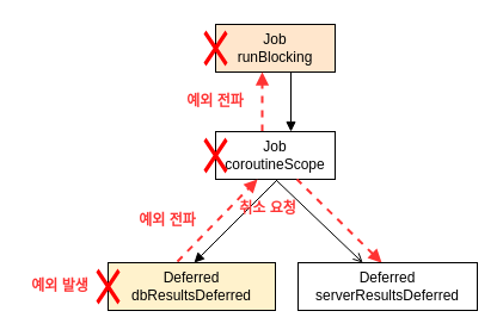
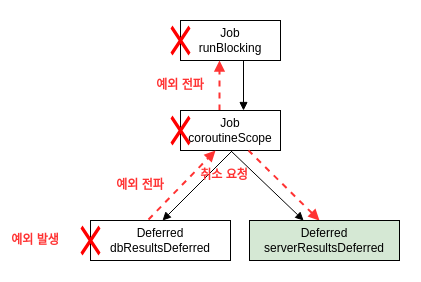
- <mxCell id="3" value="Job&lt;div&gt;runBlocking&lt;/div&gt;" style="rounded=0;whiteSpace=wrap;html=1;fillColor=#ffe6cc;" vertex="1" parent="1"><mxGeometry x="180" y="20" width="100" height="40" as="geometry" /></mxCell>
+ <mxCell id="3" value="Job&lt;div&gt;runBlocking&lt;/div&gt;" style="rounded=0;whiteSpace=wrap;html=1;" vertex="1" parent="1"><mxGeometry x="180" y="20" width="100" height="40" as="geometry" /></mxCell>
- <mxCell id="5" style="rounded=0;orthogonalLoop=1;jettySize=auto;html=1;endArrow=open;endFill=1;exitX=0.5;exitY=1;exitDx=0;exitDy=0;" edge="1" parent="1" source="7" target="11"><mxGeometry relative="1" as="geometry" /></mxCell>
+ <mxCell id="5" style="rounded=0;orthogonalLoop=1;jettySize=auto;html=1;endArrow=block;endFill=1;exitX=0.5;exitY=1;exitDx=0;exitDy=0;" edge="1" parent="1" source="7" target="11"><mxGeometry relative="1" as="geometry" /></mxCell>
- <mxCell id="12" value="예외 발생" style="text;html=1;align=center;verticalAlign=middle;whiteSpace=wrap;rounded=0;fontColor=#FF3333;fontStyle=1" vertex="1" parent="1"><mxGeometry x="20" y="225" width="60" height="30" as="geometry" /></mxCell>
+ <mxCell id="12" value="예외 발생" style="text;html=1;align=center;verticalAlign=middle;whiteSpace=wrap;rounded=0;fontColor=#FF3333;fontStyle=1" vertex="1" parent="1"><mxGeometry x="5" y="225" width="60" height="30" as="geometry" /></mxCell>
- <mxCell id="9" value="Deferred&lt;div&gt;dbResultsDeferred&lt;/div&gt;" style="rounded=0;whiteSpace=wrap;html=1;fillColor=#fff2cc;" vertex="1" parent="1"><mxGeometry x="90" y="220" width="140" height="40" as="geometry" /></mxCell>
+ <mxCell id="9" value="Deferred&lt;div&gt;dbResultsDeferred&lt;/div&gt;" style="rounded=0;whiteSpace=wrap;html=1;" vertex="1" parent="1"><mxGeometry x="90" y="220" width="140" height="40" as="geometry" /></mxCell>
- <mxCell id="11" value="Deferred&lt;div&gt;serverResultsDeferred&lt;/div&gt;" style="rounded=0;whiteSpace=wrap;html=1;" vertex="1" parent="1"><mxGeometry x="249" y="220" width="150" height="40" as="geometry" /></mxCell>
+ <mxCell id="11" value="Deferred&lt;div&gt;serverResultsDeferred&lt;/div&gt;" style="rounded=0;whiteSpace=wrap;html=1;fillColor=#d5e8d4;" vertex="1" parent="1"><mxGeometry x="249" y="220" width="150" height="40" as="geometry" /></mxCell>
